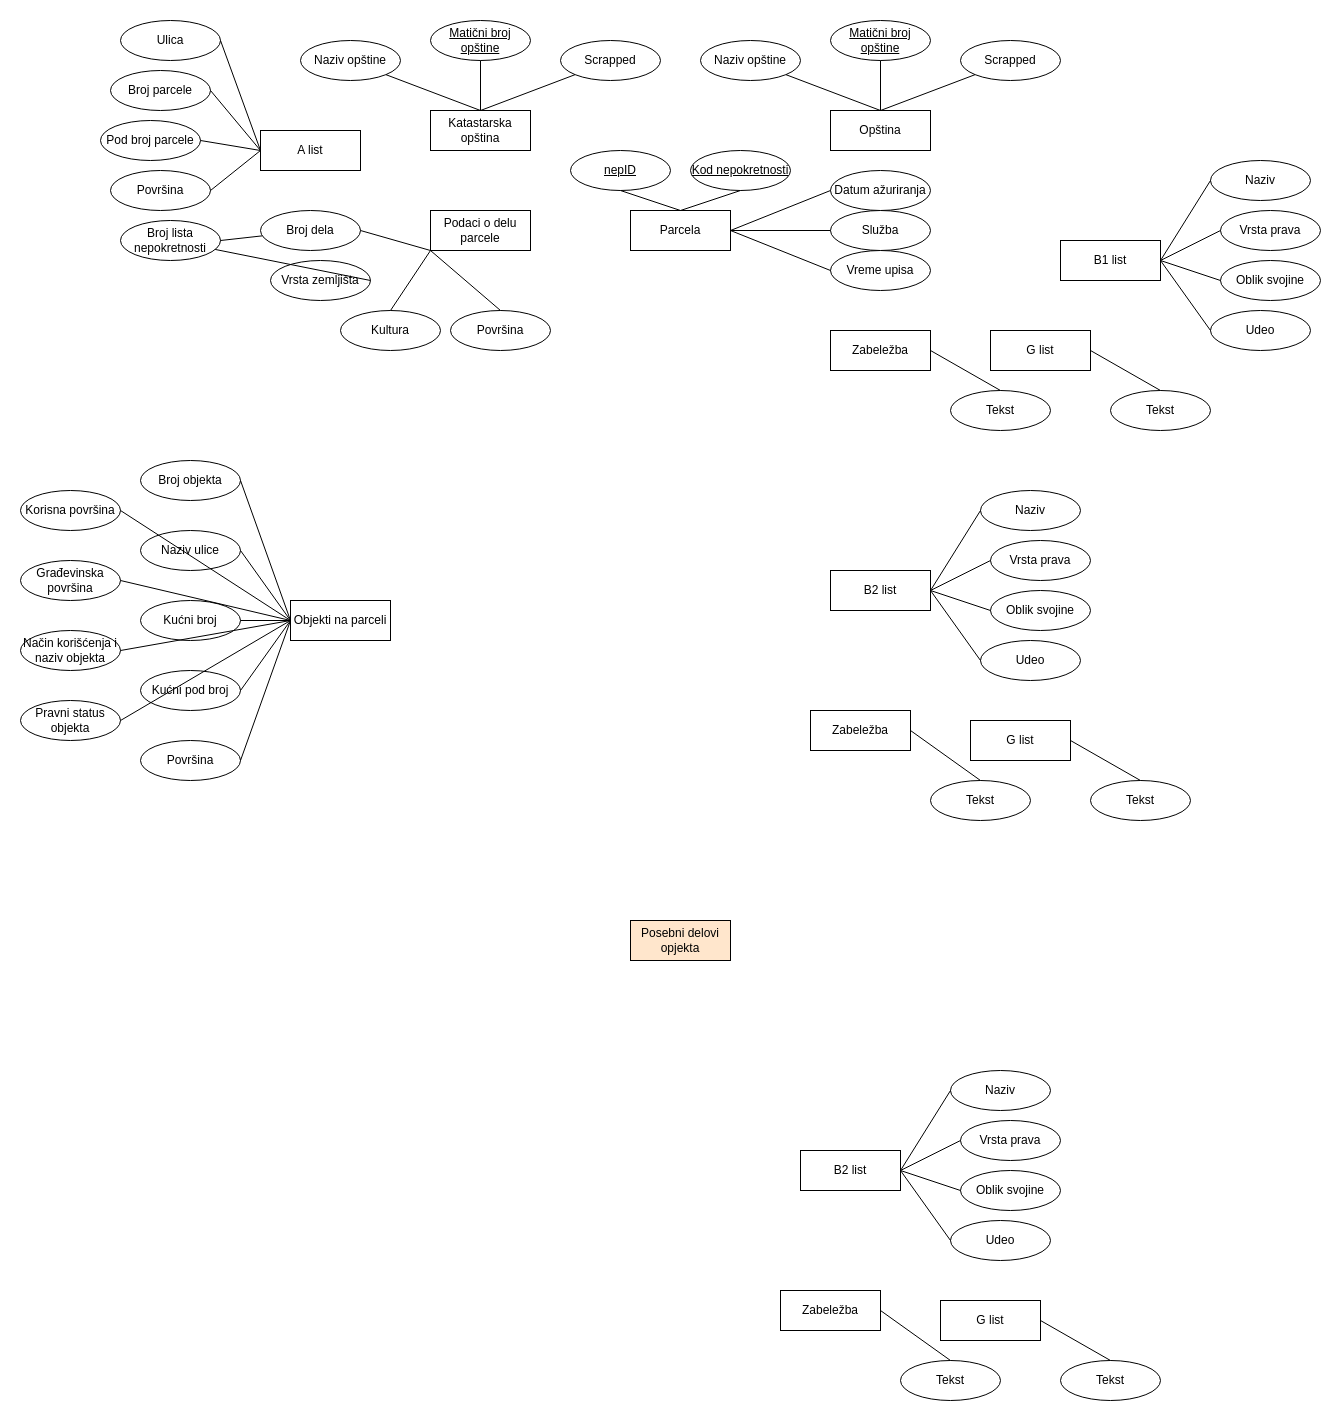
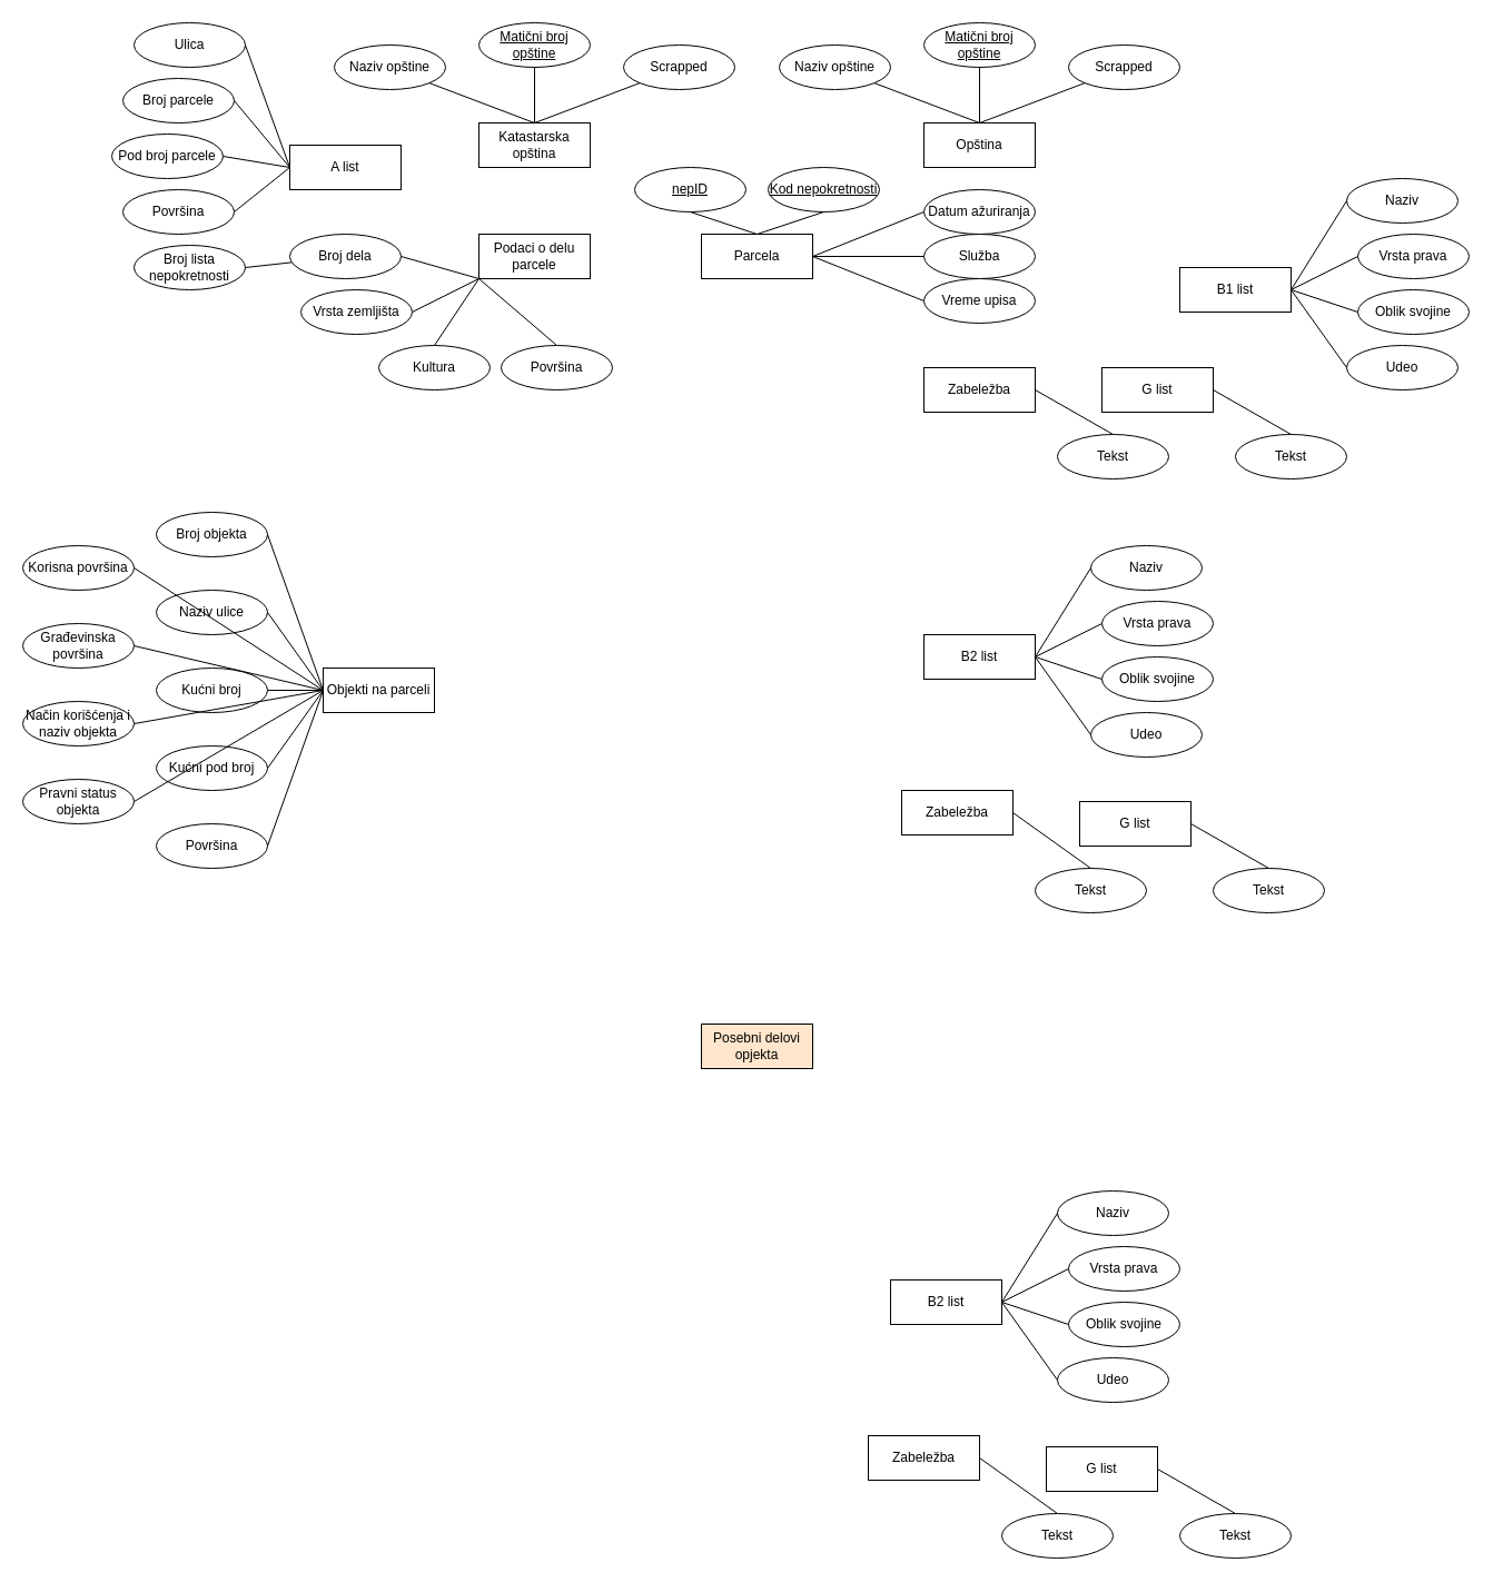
- <mxCell id="47" value="" style="endArrow=none;html=1;rounded=0;exitX=1;exitY=0.5;exitDx=0;exitDy=0;" edge="1" parent="1" source="42" target="24"><mxGeometry relative="1" as="geometry"><mxPoint x="660" y="260" as="sourcePoint" /><mxPoint x="760" y="140" as="targetPoint" /></mxGeometry></mxCell>
+ <mxCell id="47" value="" style="endArrow=none;html=1;rounded=0;exitX=1;exitY=0.5;exitDx=0;exitDy=0;entryX=0;entryY=1;entryDx=0;entryDy=0;" edge="1" parent="1" source="42" target="29"><mxGeometry relative="1" as="geometry"><mxPoint x="660" y="260" as="sourcePoint" /><mxPoint x="760" y="140" as="targetPoint" /></mxGeometry></mxCell>
